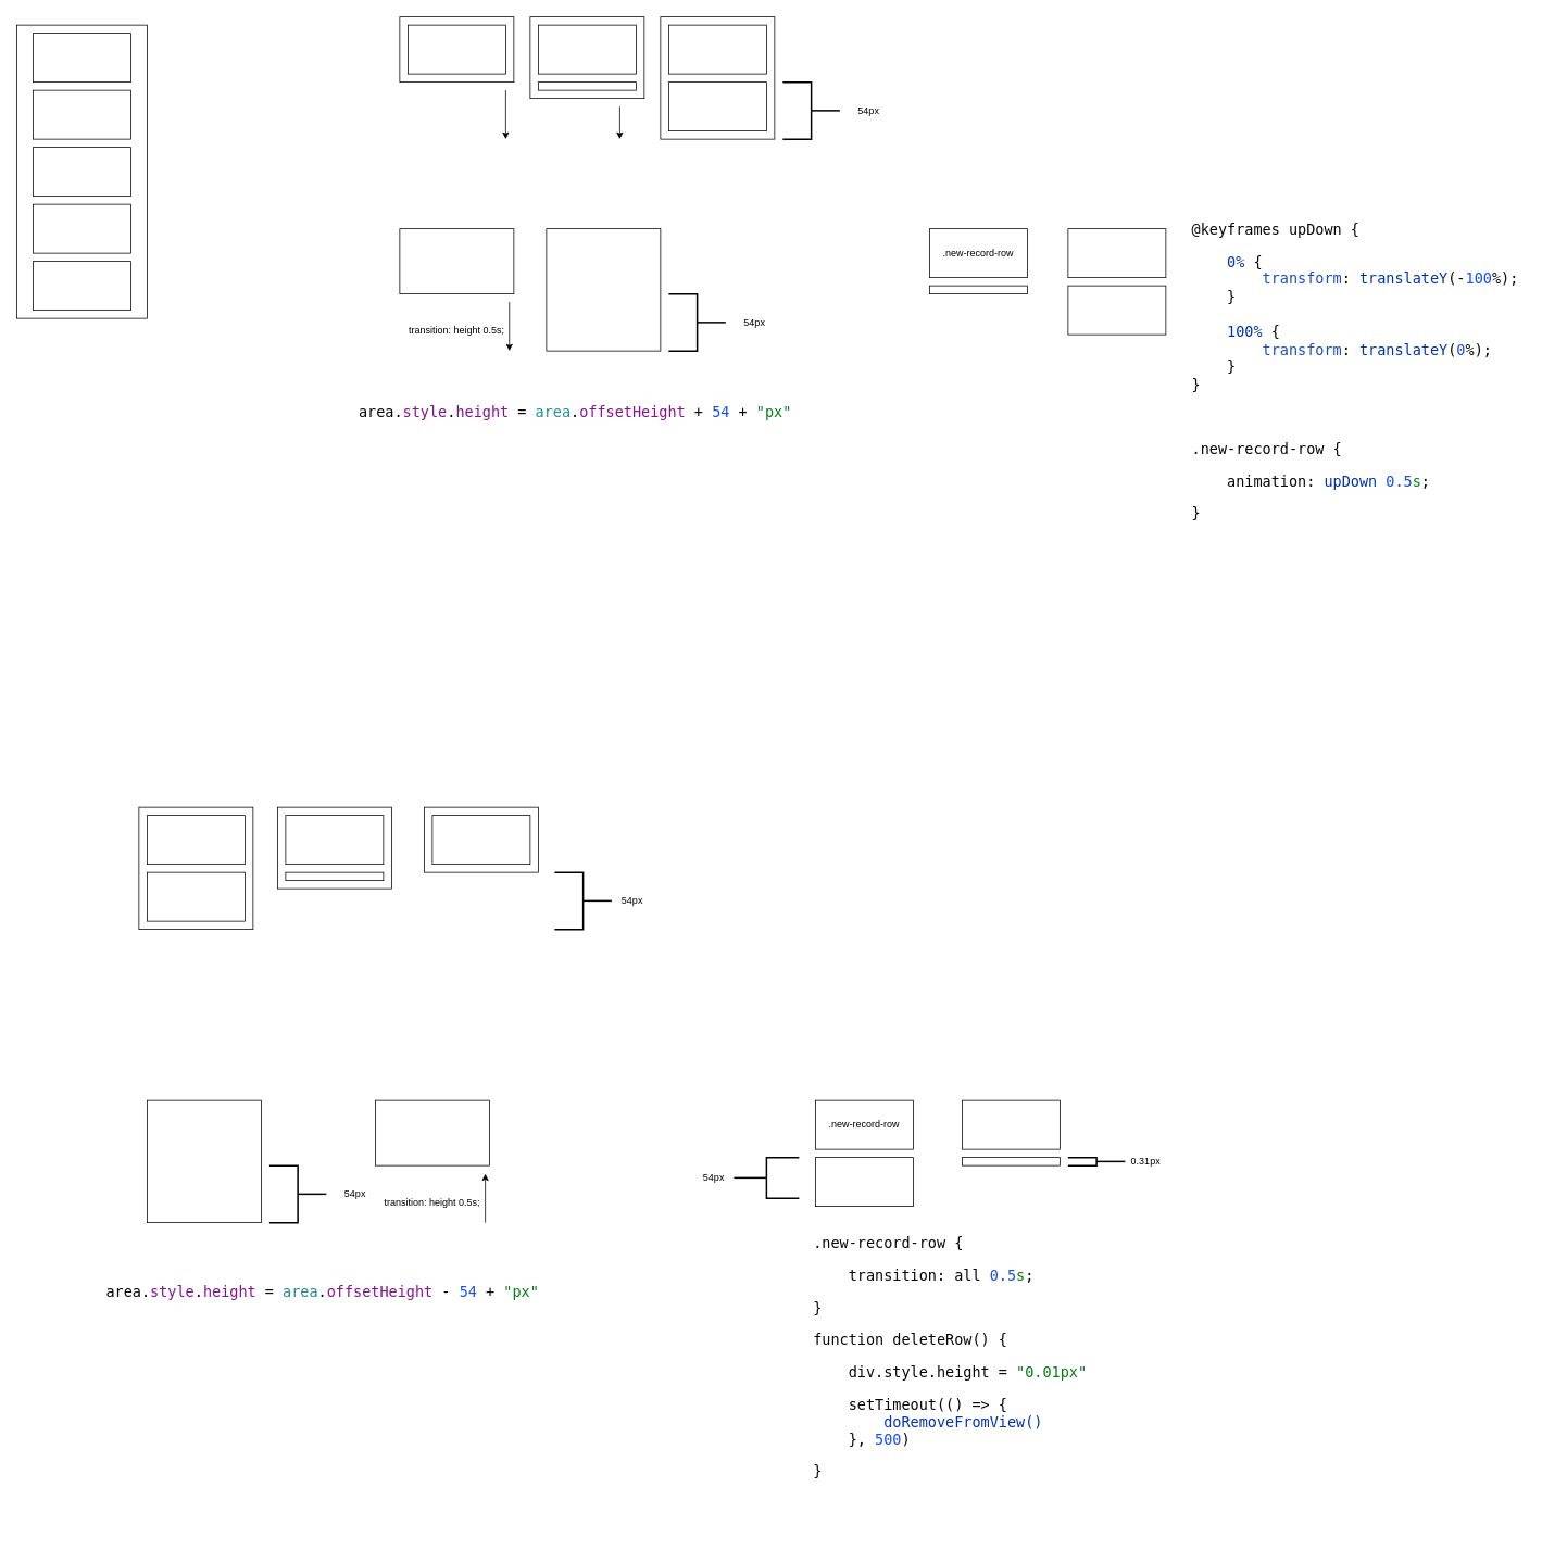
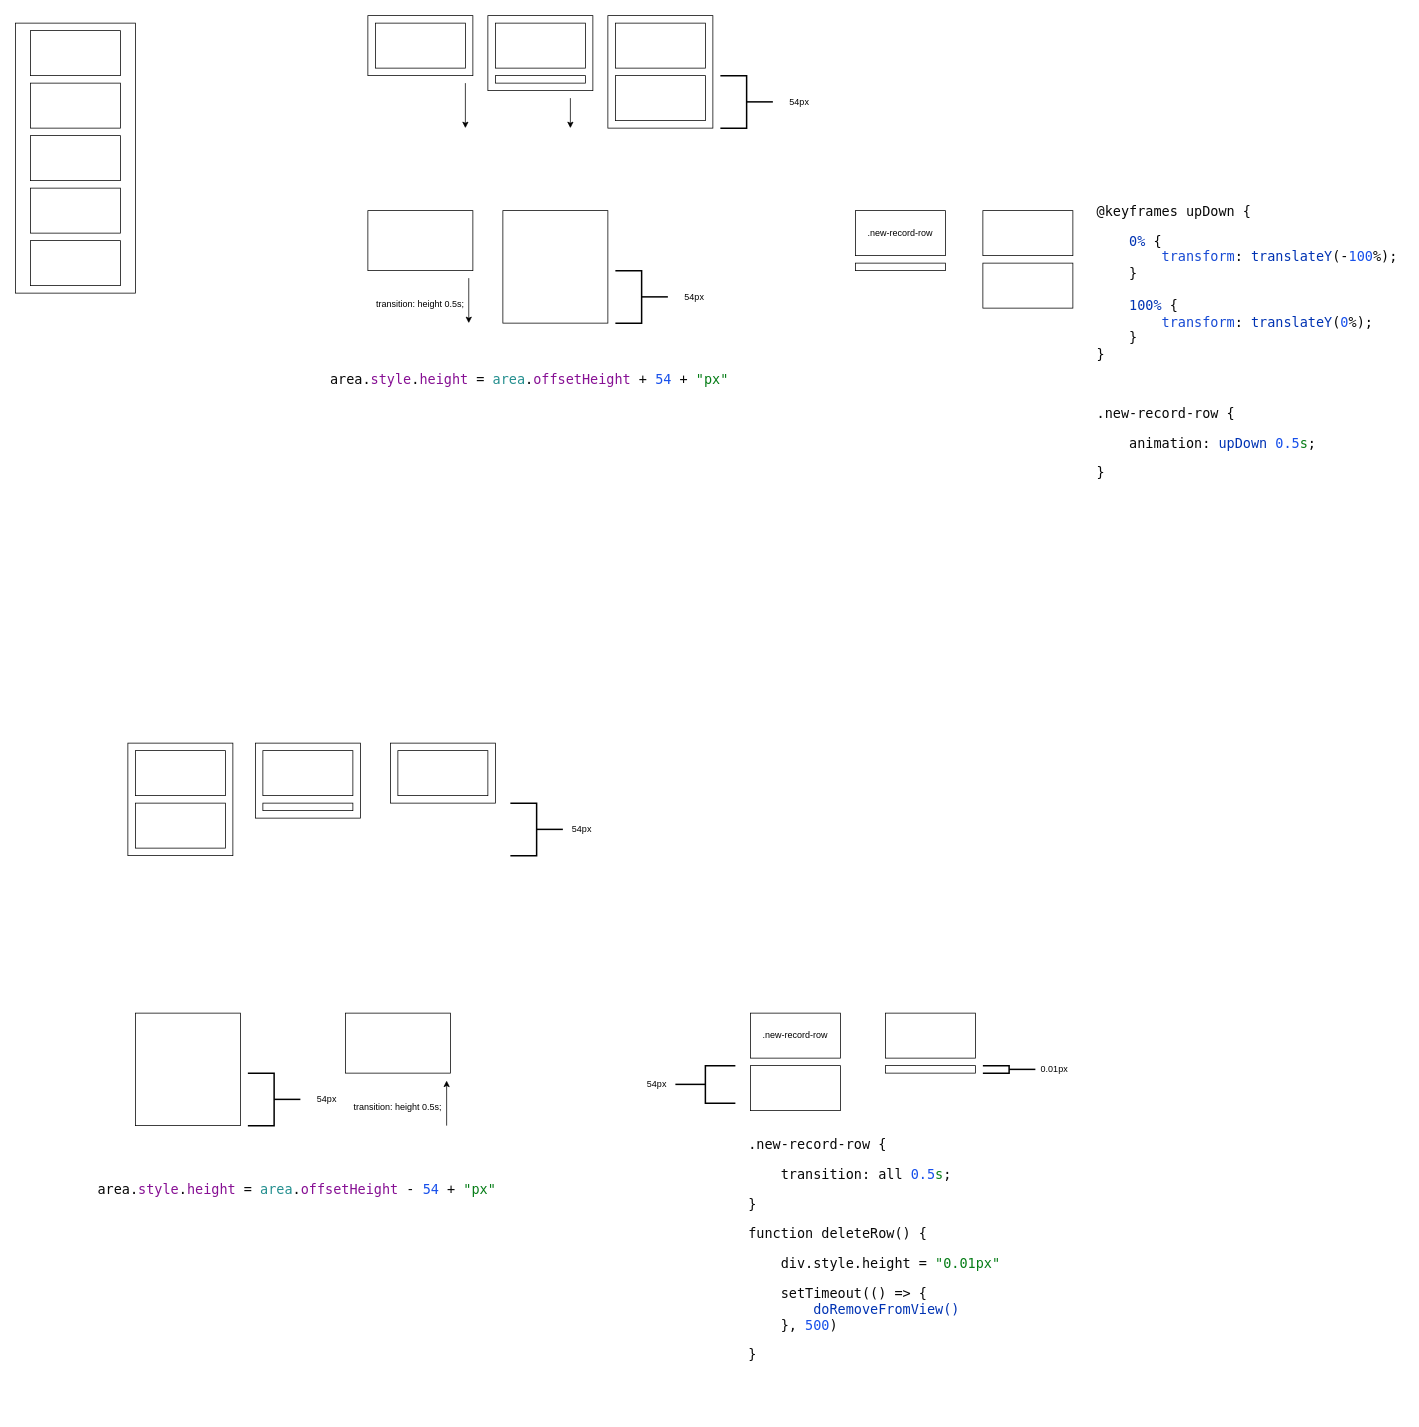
- <mxCell id="54" value="0.31px" style="text;html=1;align=center;verticalAlign=middle;resizable=0;points=[];autosize=1;strokeColor=none;fillColor=none;" vertex="1" parent="1"><mxGeometry x="1375" y="1410" width="60" height="30" as="geometry" /></mxCell>
+ <mxCell id="54" value="0.01px" style="text;html=1;align=center;verticalAlign=middle;resizable=0;points=[];autosize=1;strokeColor=none;fillColor=none;" vertex="1" parent="1"><mxGeometry x="1375" y="1410" width="60" height="30" as="geometry" /></mxCell>
